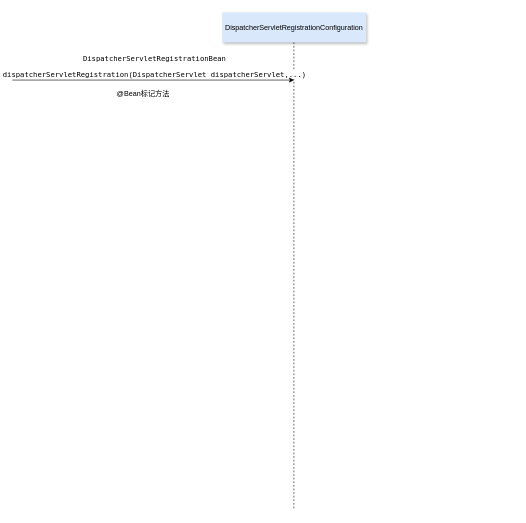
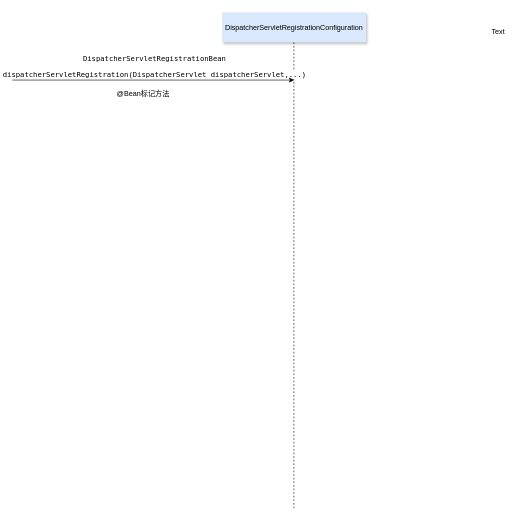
+ <mxCell id="8" value="Text" style="text;html=1;align=center;verticalAlign=middle;resizable=0;points=[];autosize=1;strokeColor=none;fillColor=none;" vertex="1" parent="1"><mxGeometry x="805" y="38" width="50" height="30" as="geometry" /></mxCell>
